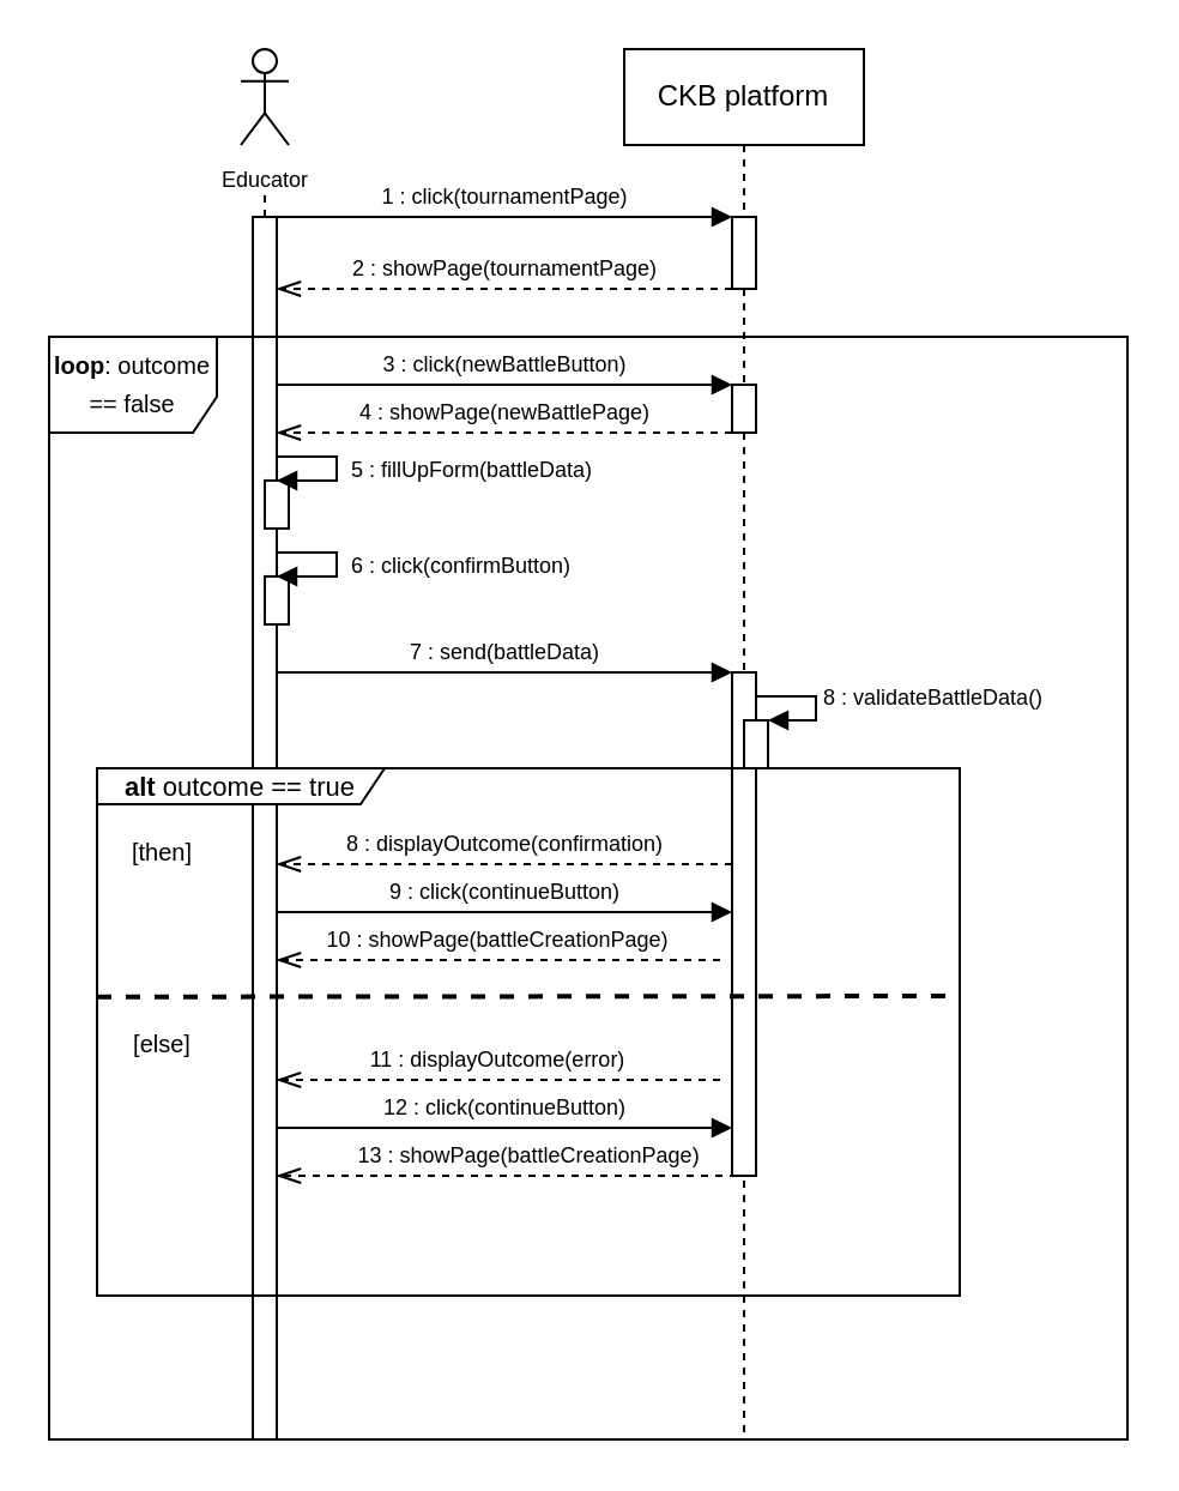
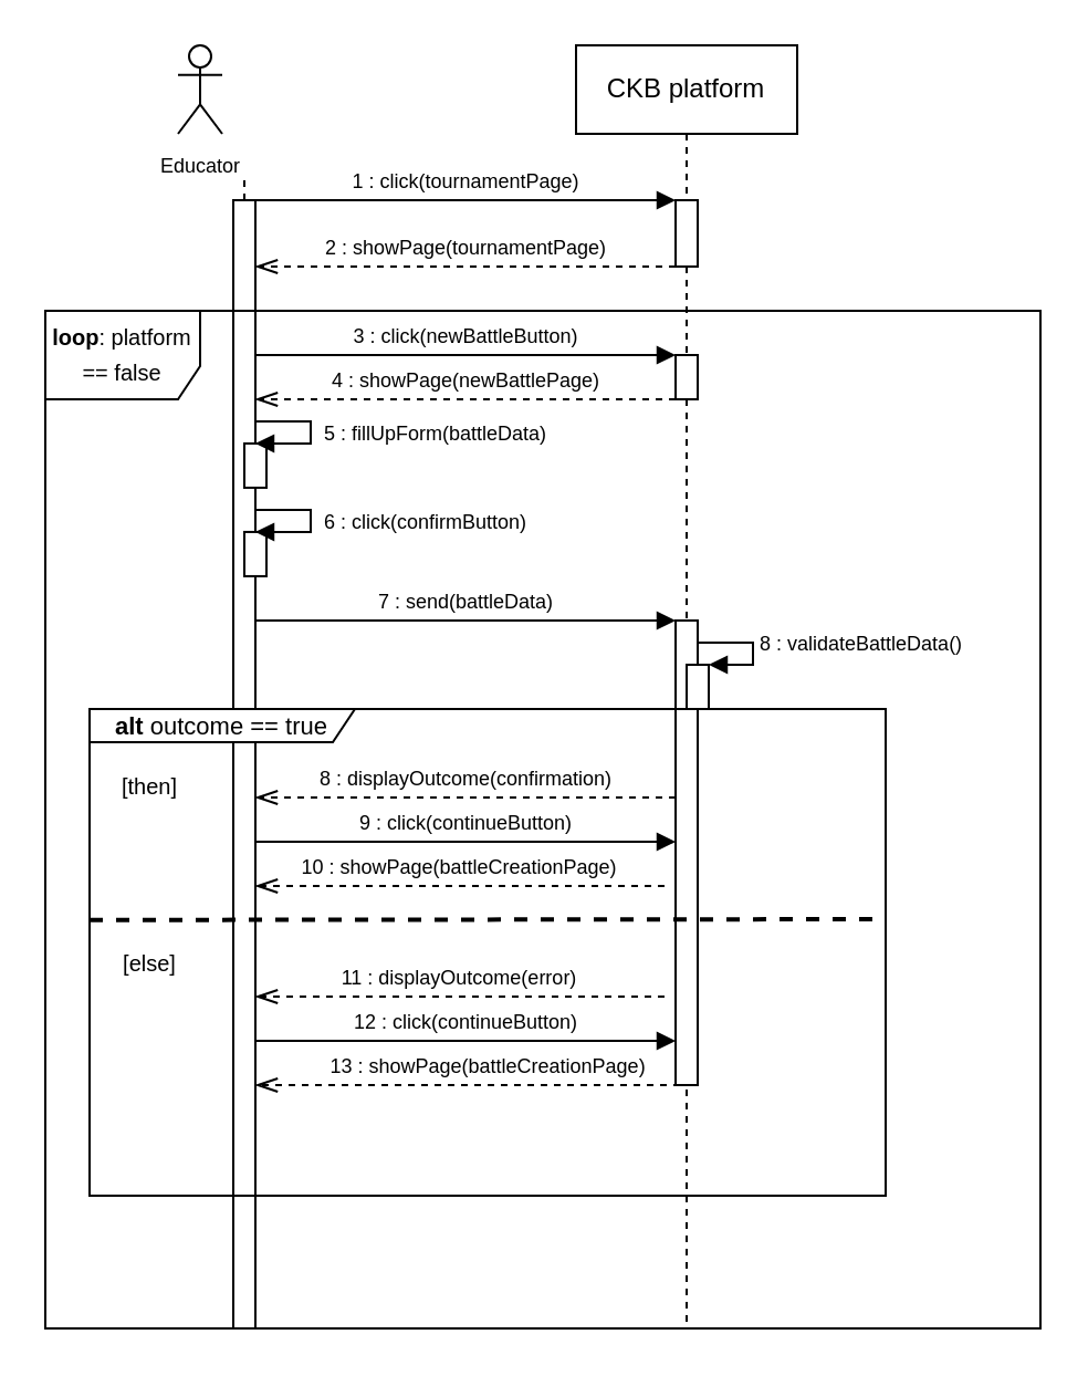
- <mxCell id="7" value="&lt;font style=&quot;font-size: 9px;&quot;&gt;Educator&lt;/font&gt;" style="shape=umlActor;verticalLabelPosition=bottom;verticalAlign=top;html=1;outlineConnect=0;" vertex="1" parent="1"><mxGeometry x="100" y="20" width="20" height="40" as="geometry" /></mxCell>
+ <mxCell id="7" value="&lt;font style=&quot;font-size: 9px;&quot;&gt;Educator&lt;/font&gt;" style="shape=umlActor;verticalLabelPosition=bottom;verticalAlign=top;html=1;outlineConnect=0;" vertex="1" parent="1"><mxGeometry x="80" y="20" width="20" height="40" as="geometry" /></mxCell>
- <mxCell id="20" value="&lt;p style=&quot;line-height: 120%;&quot;&gt;&lt;font style=&quot;font-size: 10px;&quot;&gt;&lt;b&gt;loop&lt;/b&gt;: outcome == false&lt;/font&gt;&lt;/p&gt;" style="shape=umlFrame;whiteSpace=wrap;html=1;pointerEvents=0;width=70;height=40;verticalAlign=middle;horizontal=1;labelPosition=center;verticalLabelPosition=middle;align=center;" vertex="1" parent="1"><mxGeometry x="20" y="140" width="450" height="460" as="geometry" /></mxCell>
+ <mxCell id="20" value="&lt;p style=&quot;line-height: 120%;&quot;&gt;&lt;font style=&quot;font-size: 10px;&quot;&gt;&lt;b&gt;loop&lt;/b&gt;: platform == false&lt;/font&gt;&lt;/p&gt;" style="shape=umlFrame;whiteSpace=wrap;html=1;pointerEvents=0;width=70;height=40;verticalAlign=middle;horizontal=1;labelPosition=center;verticalLabelPosition=middle;align=center;" vertex="1" parent="1"><mxGeometry x="20" y="140" width="450" height="460" as="geometry" /></mxCell>
